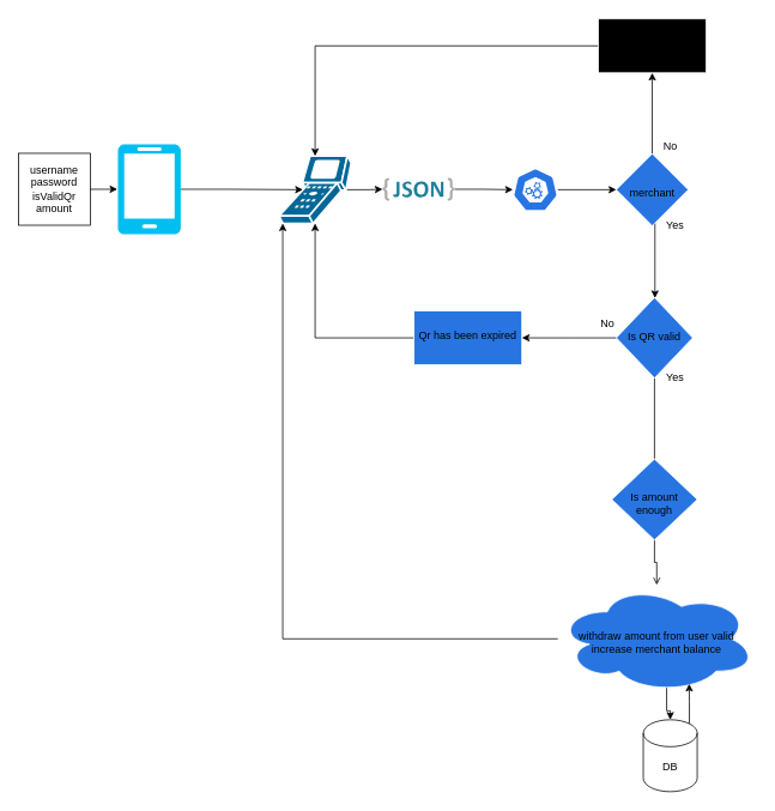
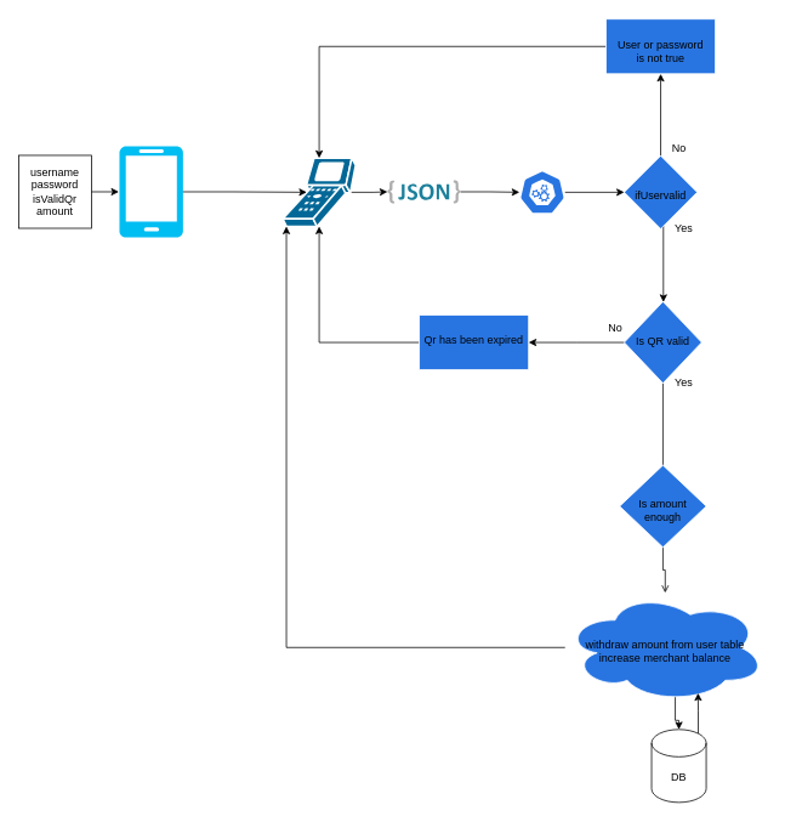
- <mxCell id="24" value="&lt;div&gt;&lt;br&gt;&lt;/div&gt;&lt;div&gt;User or password&lt;/div&gt;&lt;div&gt;is not true&lt;/div&gt;" style="whiteSpace=wrap;html=1;verticalAlign=top;fillColor=#000000;strokeColor=#ffffff;sketch=0;dashed=0;" vertex="1" parent="1"><mxGeometry x="665" y="20.5" width="120" height="60" as="geometry" /></mxCell>
+ <mxCell id="24" value="&lt;div&gt;&lt;br&gt;&lt;/div&gt;&lt;div&gt;User or password&lt;/div&gt;&lt;div&gt;is not true&lt;/div&gt;" style="whiteSpace=wrap;html=1;verticalAlign=top;fillColor=#2875E2;strokeColor=#ffffff;sketch=0;dashed=0;" vertex="1" parent="1"><mxGeometry x="665" y="20.5" width="120" height="60" as="geometry" /></mxCell>
- <mxCell id="15" value="&lt;div&gt;&lt;br&gt;&lt;/div&gt;&lt;div&gt;&lt;br&gt;&lt;/div&gt;&lt;div&gt;merchant&lt;/div&gt;" style="rhombus;whiteSpace=wrap;html=1;verticalAlign=top;fillColor=#2875E2;strokeColor=#ffffff;sketch=0;dashed=0;" vertex="1" parent="1"><mxGeometry x="685" y="170.5" width="80" height="80" as="geometry" /></mxCell>
+ <mxCell id="15" value="&lt;div&gt;&lt;br&gt;&lt;/div&gt;&lt;div&gt;&lt;br&gt;&lt;/div&gt;&lt;div&gt;ifUservalid&lt;/div&gt;" style="rhombus;whiteSpace=wrap;html=1;verticalAlign=top;fillColor=#2875E2;strokeColor=#ffffff;sketch=0;dashed=0;" vertex="1" parent="1"><mxGeometry x="685" y="170.5" width="80" height="80" as="geometry" /></mxCell>
- <mxCell id="30" value="&lt;div&gt;&lt;br&gt;&lt;/div&gt;&lt;div&gt;&lt;br&gt;&lt;/div&gt;&lt;div&gt;&lt;br&gt;&lt;/div&gt;&lt;div&gt;withdraw amount from user valid increase merchant balance&lt;br&gt;&lt;/div&gt;" style="ellipse;shape=cloud;whiteSpace=wrap;html=1;verticalAlign=top;fillColor=#2875E2;strokeColor=#ffffff;sketch=0;dashed=0;" vertex="1" parent="1"><mxGeometry x="620" y="650" width="220" height="120" as="geometry" /></mxCell>
+ <mxCell id="30" value="&lt;div&gt;&lt;br&gt;&lt;/div&gt;&lt;div&gt;&lt;br&gt;&lt;/div&gt;&lt;div&gt;&lt;br&gt;&lt;/div&gt;&lt;div&gt;withdraw amount from user table increase merchant balance&lt;br&gt;&lt;/div&gt;" style="ellipse;shape=cloud;whiteSpace=wrap;html=1;verticalAlign=top;fillColor=#2875E2;strokeColor=#ffffff;sketch=0;dashed=0;" vertex="1" parent="1"><mxGeometry x="620" y="650" width="220" height="120" as="geometry" /></mxCell>
